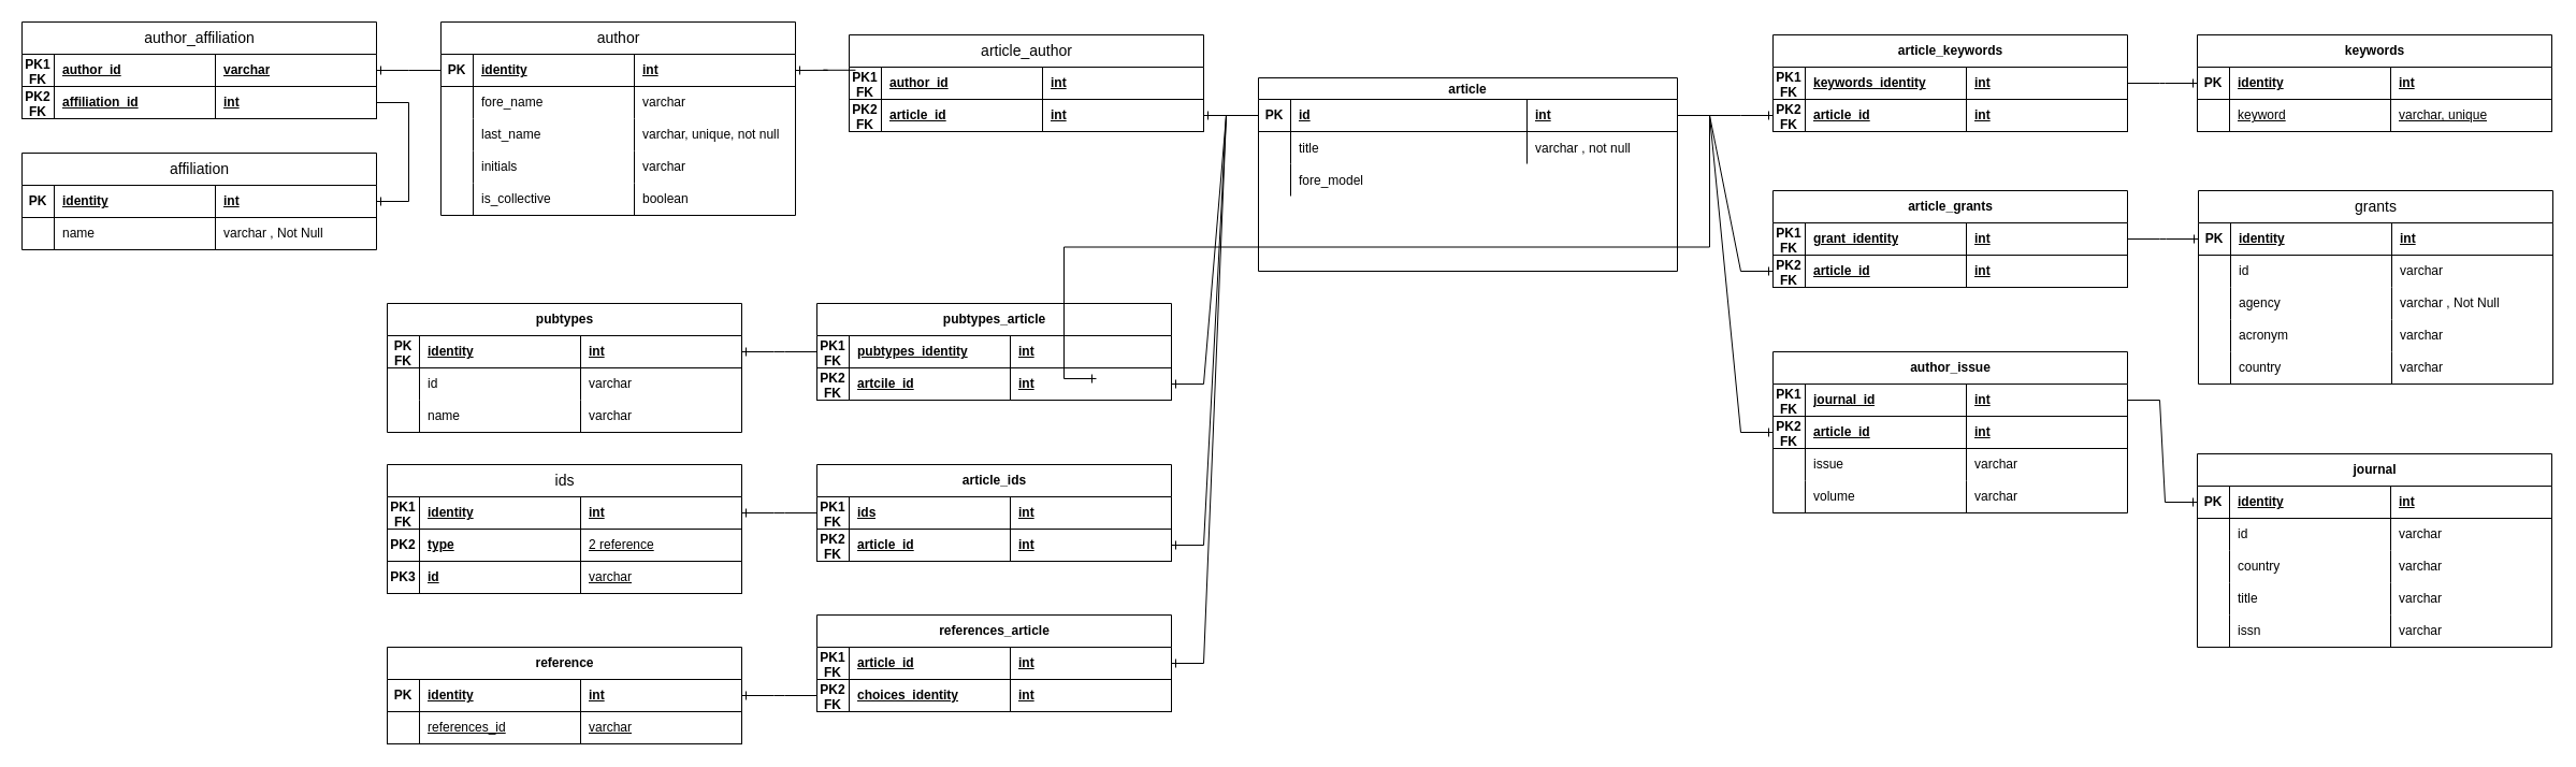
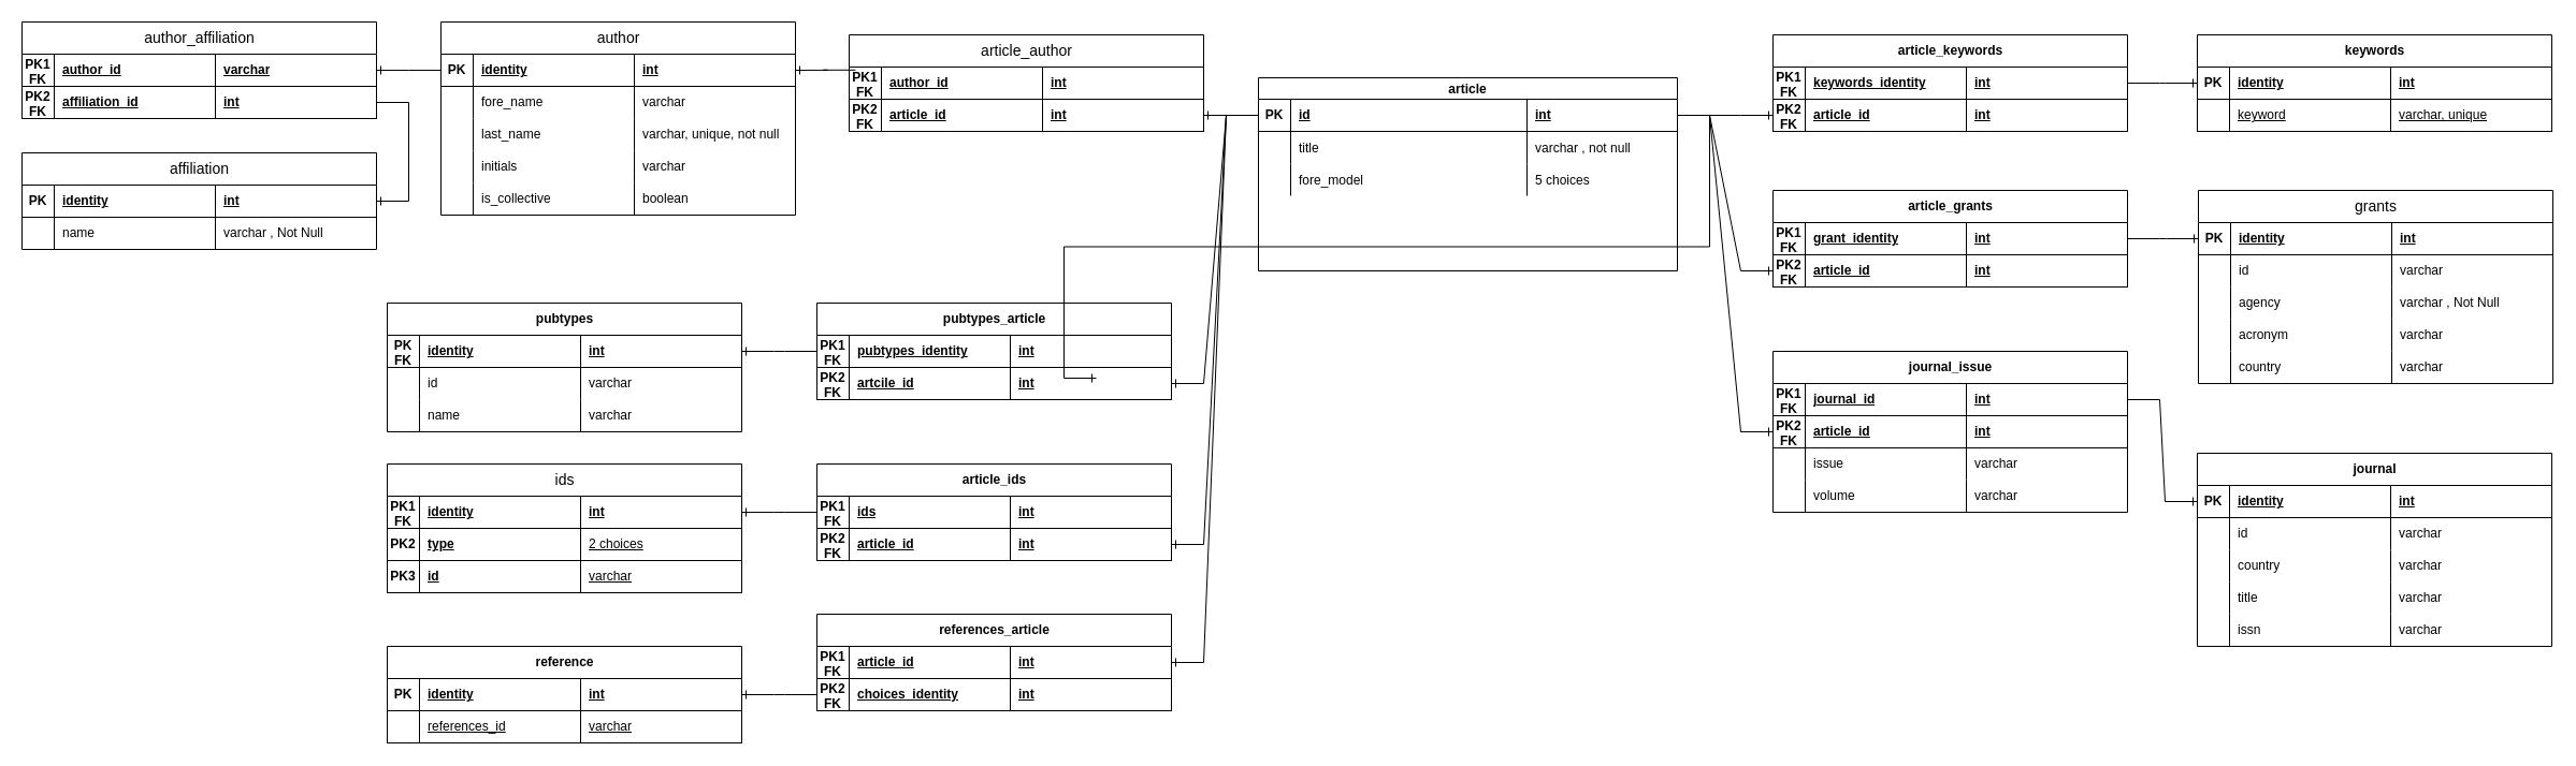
+ <mxCell id="14" value="5 choices" style="shape=partialRectangle;overflow=hidden;connectable=0;fillColor=none;top=0;left=0;bottom=0;right=0;align=left;spacingLeft=6;" parent="11" vertex="1"><mxGeometry x="250" width="140" height="30" as="geometry"><mxRectangle width="140" height="30" as="alternateBounds" /></mxGeometry></mxCell>
- <mxCell id="75" value="author_issue" style="shape=table;startSize=30;container=1;collapsible=1;childLayout=tableLayout;fixedRows=1;rowLines=0;fontStyle=1;align=center;resizeLast=1;html=1;" parent="1" vertex="1"><mxGeometry x="1650" y="327" width="330" height="150" as="geometry" /></mxCell>
+ <mxCell id="75" value="journal_issue" style="shape=table;startSize=30;container=1;collapsible=1;childLayout=tableLayout;fixedRows=1;rowLines=0;fontStyle=1;align=center;resizeLast=1;html=1;" parent="1" vertex="1"><mxGeometry x="1650" y="327" width="330" height="150" as="geometry" /></mxCell>
- <mxCell id="27" value="&lt;span style=&quot;font-weight: 400; white-space: nowrap;&quot;&gt;2 reference&lt;/span&gt;" style="shape=partialRectangle;connectable=0;fillColor=none;top=0;left=0;bottom=0;right=0;align=left;spacingLeft=6;fontStyle=5;overflow=hidden;whiteSpace=wrap;html=1;" parent="24" vertex="1"><mxGeometry x="180" width="150" height="30" as="geometry"><mxRectangle width="150" height="30" as="alternateBounds" /></mxGeometry></mxCell>
+ <mxCell id="27" value="&lt;span style=&quot;font-weight: 400; white-space: nowrap;&quot;&gt;2 choices&lt;/span&gt;" style="shape=partialRectangle;connectable=0;fillColor=none;top=0;left=0;bottom=0;right=0;align=left;spacingLeft=6;fontStyle=5;overflow=hidden;whiteSpace=wrap;html=1;" parent="24" vertex="1"><mxGeometry x="180" width="150" height="30" as="geometry"><mxRectangle width="150" height="30" as="alternateBounds" /></mxGeometry></mxCell>
